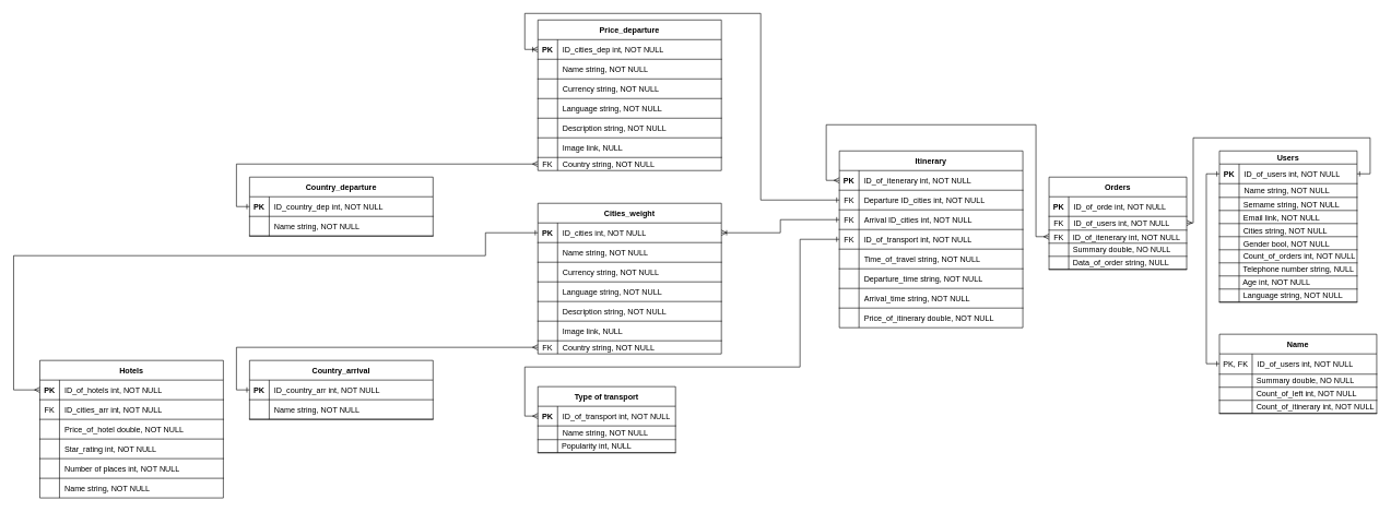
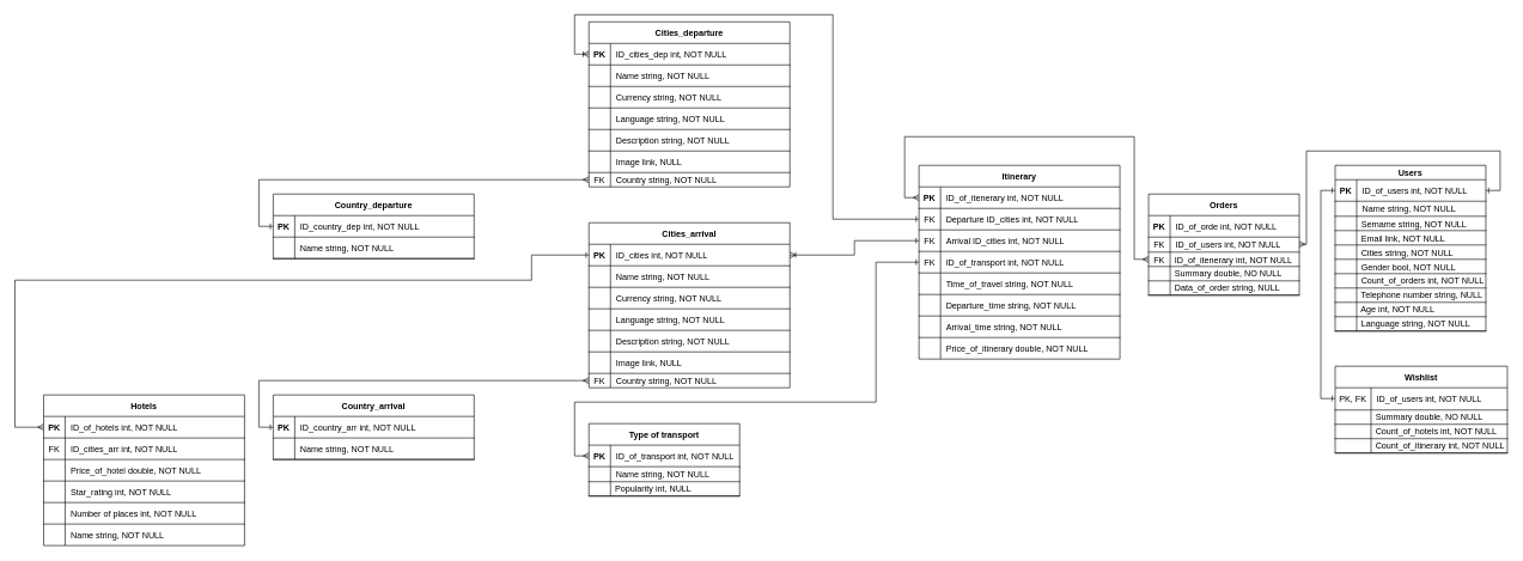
- <mxCell id="150" value="Price_departure" style="shape=table;startSize=30;container=1;collapsible=1;childLayout=tableLayout;fixedRows=1;rowLines=0;fontStyle=1;align=center;resizeLast=1;" vertex="1" parent="1"><mxGeometry x="820" y="30" width="280" height="230.0" as="geometry" /></mxCell>
+ <mxCell id="150" value="Cities_departure" style="shape=table;startSize=30;container=1;collapsible=1;childLayout=tableLayout;fixedRows=1;rowLines=0;fontStyle=1;align=center;resizeLast=1;" vertex="1" parent="1"><mxGeometry x="820" y="30" width="280" height="230.0" as="geometry" /></mxCell>
- <mxCell id="2" value="Cities_weight" style="shape=table;startSize=30;container=1;collapsible=1;childLayout=tableLayout;fixedRows=1;rowLines=0;fontStyle=1;align=center;resizeLast=1;" vertex="1" parent="1"><mxGeometry x="820" y="310" width="280" height="230.0" as="geometry" /></mxCell>
+ <mxCell id="2" value="Cities_arrival" style="shape=table;startSize=30;container=1;collapsible=1;childLayout=tableLayout;fixedRows=1;rowLines=0;fontStyle=1;align=center;resizeLast=1;" vertex="1" parent="1"><mxGeometry x="820" y="310" width="280" height="230.0" as="geometry" /></mxCell>
- <mxCell id="134" value="Name" style="shape=table;startSize=30;container=1;collapsible=1;childLayout=tableLayout;fixedRows=1;rowLines=0;fontStyle=1;align=center;resizeLast=1;" vertex="1" parent="1"><mxGeometry x="1860" y="510" width="240" height="121" as="geometry" /></mxCell>
+ <mxCell id="134" value="Wishlist" style="shape=table;startSize=30;container=1;collapsible=1;childLayout=tableLayout;fixedRows=1;rowLines=0;fontStyle=1;align=center;resizeLast=1;" vertex="1" parent="1"><mxGeometry x="1860" y="510" width="240" height="121" as="geometry" /></mxCell>
- <mxCell id="146" value="  Count_of_left int, NOT NULL" style="shape=partialRectangle;overflow=block;connectable=0;fillColor=none;top=0;left=0;bottom=0;right=0;align=left;spacingLeft=7;fontStyle=0;sketch=0;" vertex="1" parent="144"><mxGeometry x="50.0" width="190.0" height="20" as="geometry"><mxRectangle width="190.0" height="20" as="alternateBounds" /></mxGeometry></mxCell>
+ <mxCell id="146" value="  Count_of_hotels int, NOT NULL" style="shape=partialRectangle;overflow=block;connectable=0;fillColor=none;top=0;left=0;bottom=0;right=0;align=left;spacingLeft=7;fontStyle=0;sketch=0;" vertex="1" parent="144"><mxGeometry x="50.0" width="190.0" height="20" as="geometry"><mxRectangle width="190.0" height="20" as="alternateBounds" /></mxGeometry></mxCell>
